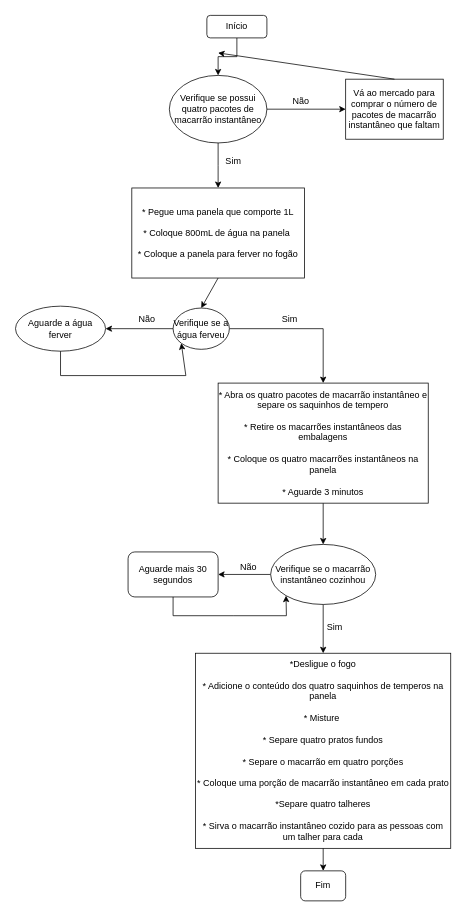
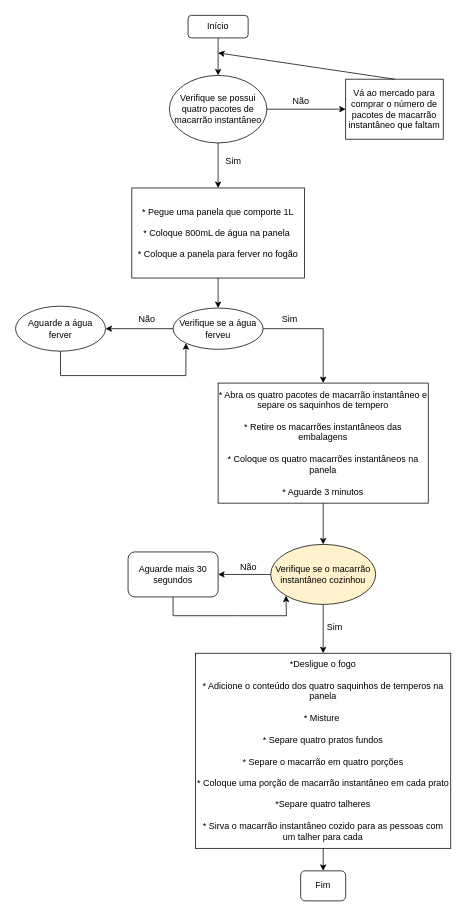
- <mxCell id="3" value="Início" style="rounded=1;whiteSpace=wrap;html=1;" parent="1" vertex="1"><mxGeometry x="275" y="20" width="80" height="30" as="geometry" /></mxCell>
+ <mxCell id="3" value="Início" style="rounded=1;whiteSpace=wrap;html=1;" parent="1" vertex="1"><mxGeometry x="250" y="20" width="80" height="30" as="geometry" /></mxCell>
- <mxCell id="15" value="Verifique se a água ferveu" style="ellipse;whiteSpace=wrap;html=1;" parent="1" vertex="1"><mxGeometry x="230" y="410" width="75" height="55" as="geometry" /></mxCell>
+ <mxCell id="15" value="Verifique se a água ferveu" style="ellipse;whiteSpace=wrap;html=1;" parent="1" vertex="1"><mxGeometry x="230" y="410" width="120" height="55" as="geometry" /></mxCell>
- <mxCell id="24" value="Verifique se o macarrão instantâneo cozinhou" style="ellipse;whiteSpace=wrap;html=1;" parent="1" vertex="1"><mxGeometry x="360" y="725" width="140" height="80" as="geometry" /></mxCell>
+ <mxCell id="24" value="Verifique se o macarrão instantâneo cozinhou" style="ellipse;whiteSpace=wrap;html=1;fillColor=#fff2cc;" parent="1" vertex="1"><mxGeometry x="360" y="725" width="140" height="80" as="geometry" /></mxCell>
